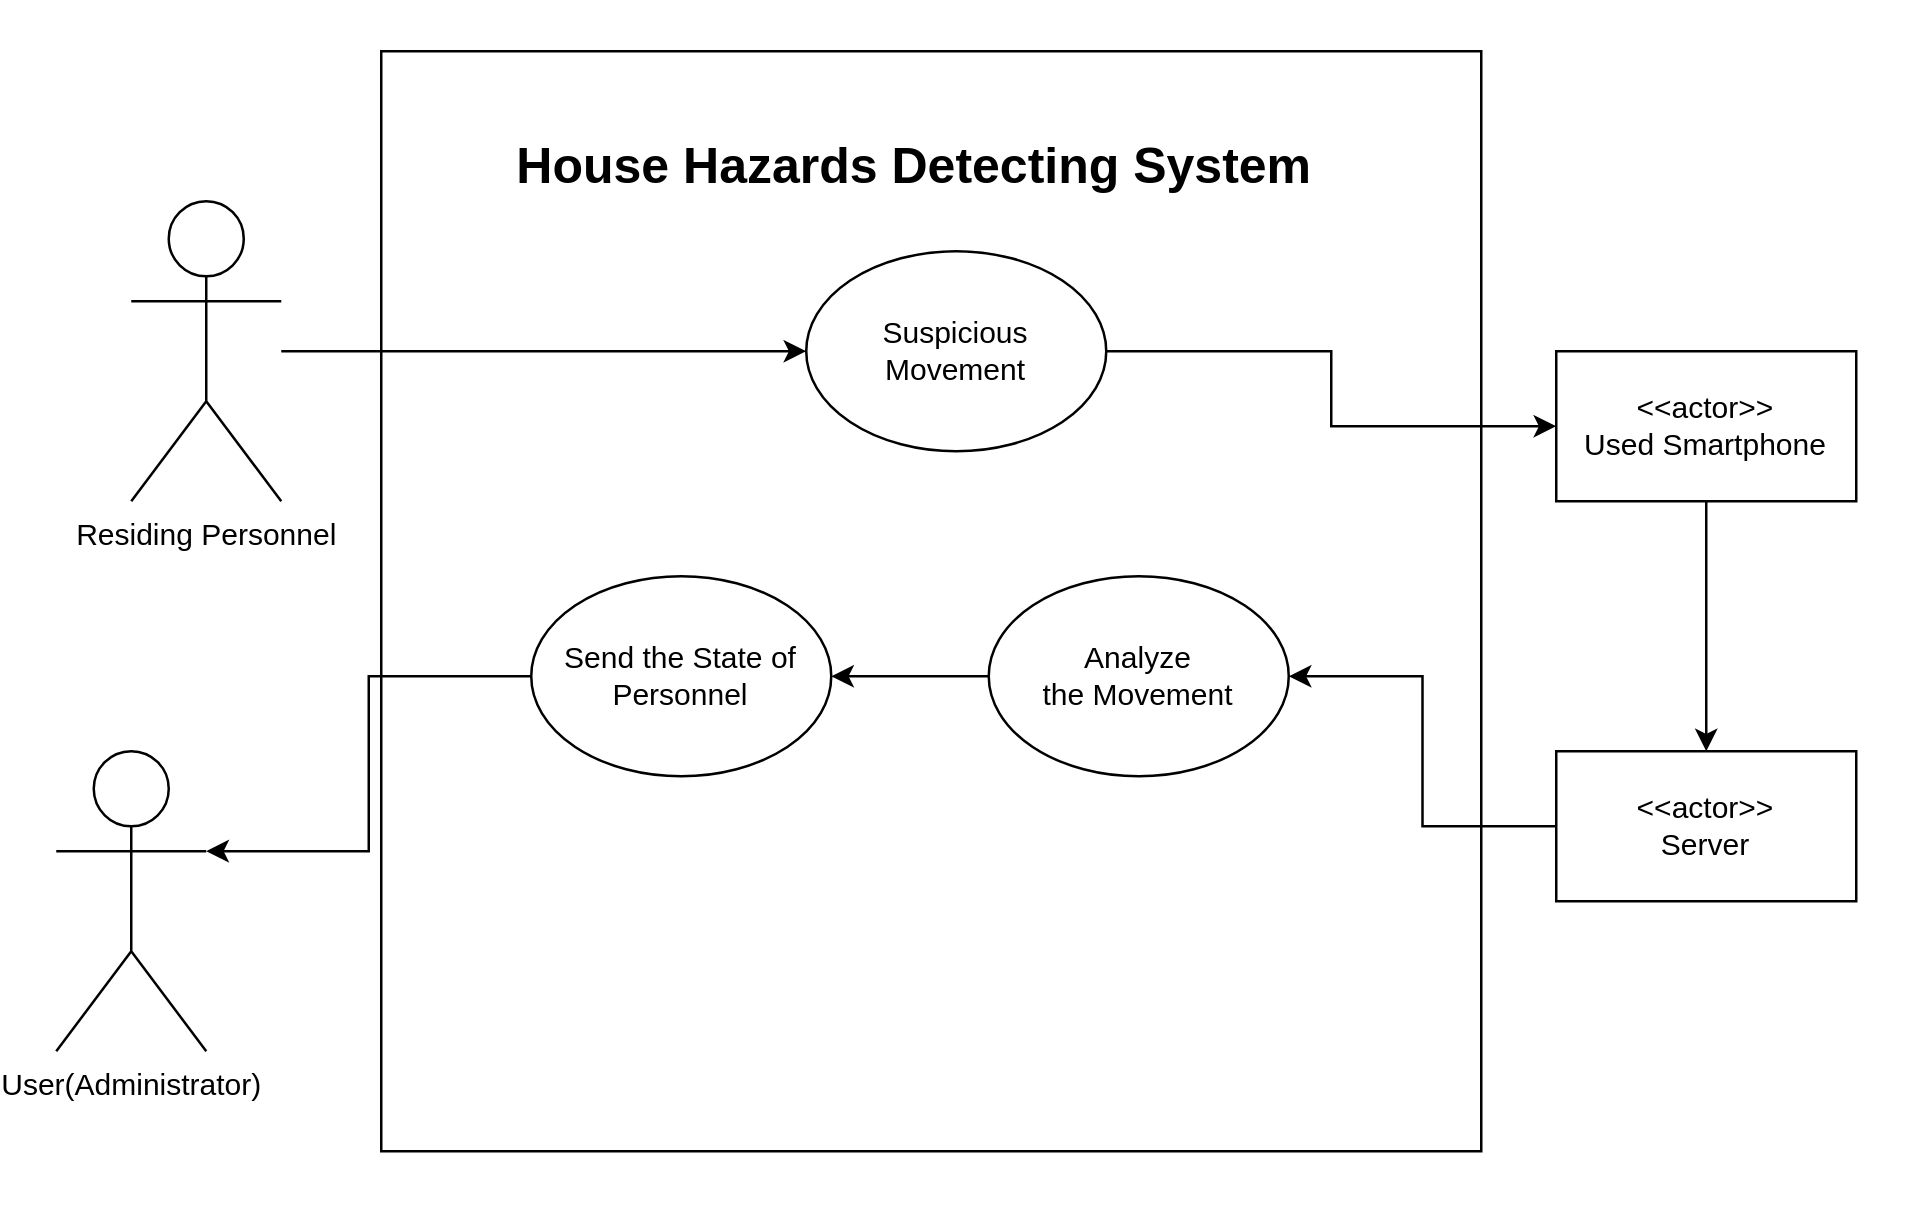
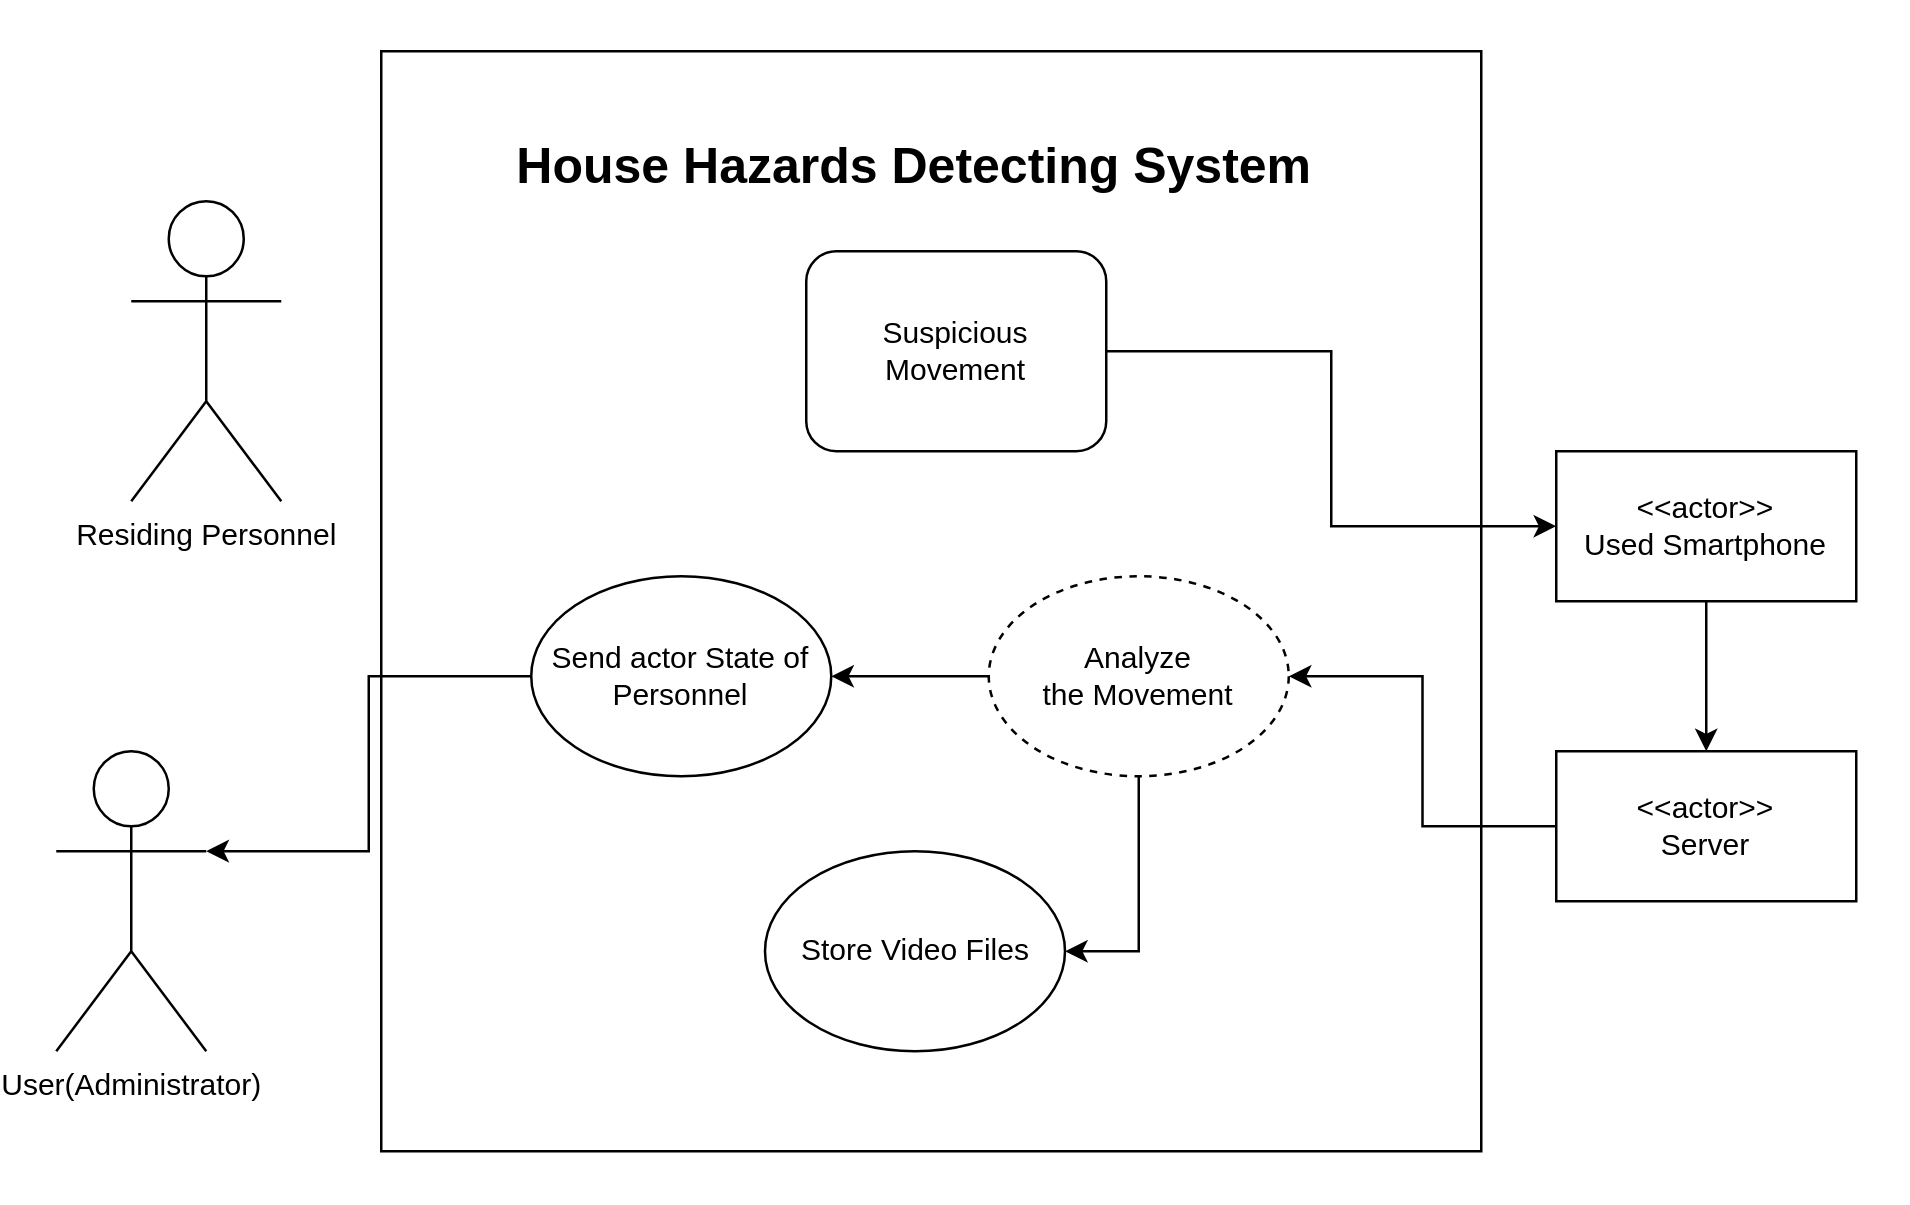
- <mxCell id="4" style="edgeStyle=orthogonalEdgeStyle;rounded=0;orthogonalLoop=1;jettySize=auto;html=1;" edge="1" parent="1" source="5" target="8"><mxGeometry relative="1" as="geometry" /></mxCell>
- <mxCell id="8" value="&lt;div&gt;Suspicious &lt;br&gt;&lt;/div&gt;&lt;div&gt;Movement&lt;/div&gt;" style="ellipse;whiteSpace=wrap;html=1;" vertex="1" parent="1"><mxGeometry x="320" y="100" width="120" height="80" as="geometry" /></mxCell>
+ <mxCell id="8" value="&lt;div&gt;Suspicious &lt;br&gt;&lt;/div&gt;&lt;div&gt;Movement&lt;/div&gt;" style="whiteSpace=wrap;html=1;rounded=1;" vertex="1" parent="1"><mxGeometry x="320" y="100" width="120" height="80" as="geometry" /></mxCell>
- <mxCell id="10" value="&lt;div&gt;&amp;lt;&amp;lt;actor&amp;gt;&amp;gt;&lt;br&gt;&lt;/div&gt;&lt;div&gt;Used Smartphone&lt;/div&gt;" style="rounded=0;whiteSpace=wrap;html=1;" vertex="1" parent="1"><mxGeometry x="620" y="140" width="120" height="60" as="geometry" /></mxCell>
+ <mxCell id="10" value="&lt;div&gt;&amp;lt;&amp;lt;actor&amp;gt;&amp;gt;&lt;br&gt;&lt;/div&gt;&lt;div&gt;Used Smartphone&lt;/div&gt;" style="rounded=0;whiteSpace=wrap;html=1;" vertex="1" parent="1"><mxGeometry x="620" y="180" width="120" height="60" as="geometry" /></mxCell>
- <mxCell id="14" value="Send the State of Personnel" style="ellipse;whiteSpace=wrap;html=1;" vertex="1" parent="1"><mxGeometry x="210" y="230" width="120" height="80" as="geometry" /></mxCell>
+ <mxCell id="14" value="Send actor State of Personnel" style="ellipse;whiteSpace=wrap;html=1;" vertex="1" parent="1"><mxGeometry x="210" y="230" width="120" height="80" as="geometry" /></mxCell>
- <mxCell id="18" value="&lt;div&gt;Analyze &lt;br&gt;&lt;/div&gt;&lt;div&gt;the Movement&lt;/div&gt;" style="ellipse;whiteSpace=wrap;html=1;" vertex="1" parent="1"><mxGeometry x="393" y="230" width="120" height="80" as="geometry" /></mxCell>
+ <mxCell id="18" value="&lt;div&gt;Analyze &lt;br&gt;&lt;/div&gt;&lt;div&gt;the Movement&lt;/div&gt;" style="ellipse;whiteSpace=wrap;html=1;dashed=1;" vertex="1" parent="1"><mxGeometry x="393" y="230" width="120" height="80" as="geometry" /></mxCell>
+ <mxCell id="16" style="edgeStyle=orthogonalEdgeStyle;rounded=0;orthogonalLoop=1;jettySize=auto;html=1;exitX=0.5;exitY=1;exitDx=0;exitDy=0;entryX=1;entryY=0.5;entryDx=0;entryDy=0;" edge="1" parent="1" source="18" target="15"><mxGeometry relative="1" as="geometry" /></mxCell>
+ <mxCell id="15" value="Store Video Files" style="ellipse;whiteSpace=wrap;html=1;" vertex="1" parent="1"><mxGeometry x="303.5" y="340" width="120" height="80" as="geometry" /></mxCell>
